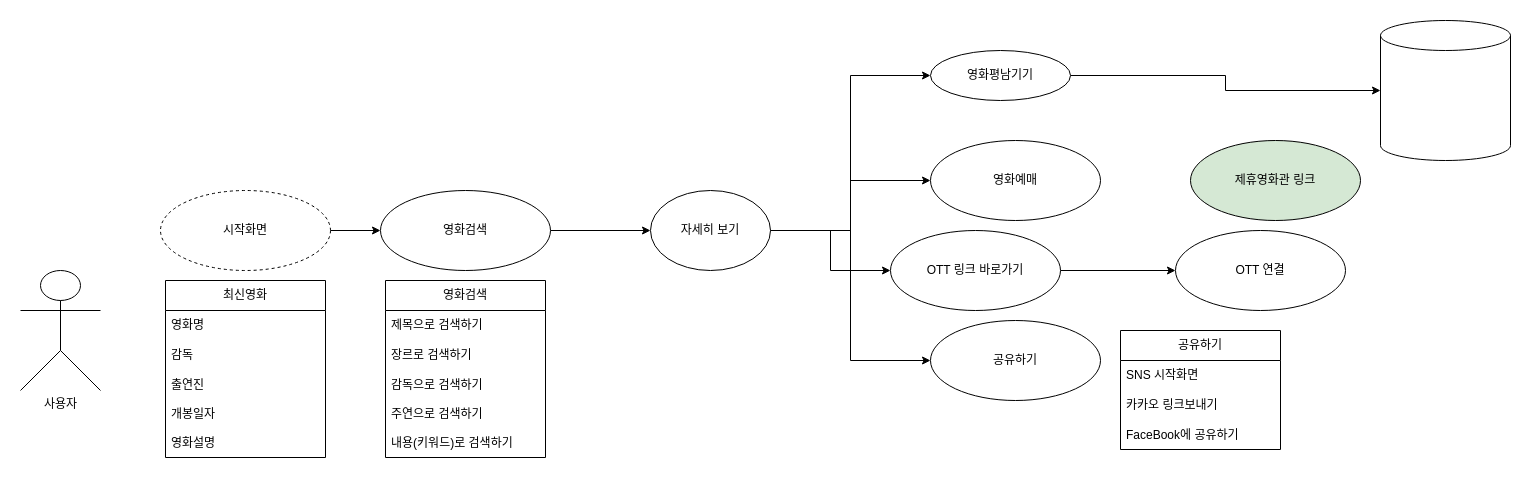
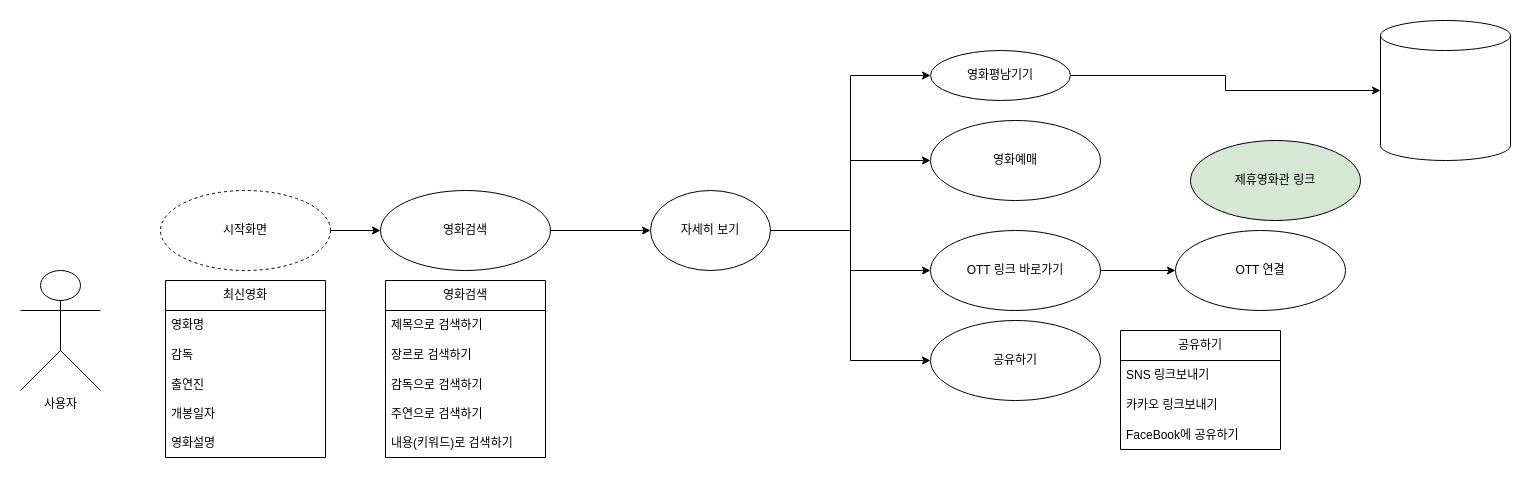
- <mxCell id="26" value="영화예매" style="ellipse;whiteSpace=wrap;html=1;" vertex="1" parent="1"><mxGeometry x="930" y="140" width="170" height="80" as="geometry" /></mxCell>
+ <mxCell id="26" value="영화예매" style="ellipse;whiteSpace=wrap;html=1;" vertex="1" parent="1"><mxGeometry x="930" y="120" width="170" height="80" as="geometry" /></mxCell>
- <mxCell id="28" value="OTT 링크 바로가기" style="ellipse;whiteSpace=wrap;html=1;" vertex="1" parent="1"><mxGeometry x="890" y="230" width="170" height="80" as="geometry" /></mxCell>
+ <mxCell id="28" value="OTT 링크 바로가기" style="ellipse;whiteSpace=wrap;html=1;" vertex="1" parent="1"><mxGeometry x="930" y="230" width="170" height="80" as="geometry" /></mxCell>
- <mxCell id="33" value="SNS 시작화면" style="text;strokeColor=none;fillColor=none;align=left;verticalAlign=middle;spacingLeft=4;spacingRight=4;overflow=hidden;points=[[0,0.5],[1,0.5]];portConstraint=eastwest;rotatable=0;whiteSpace=wrap;html=1;" vertex="1" parent="32"><mxGeometry y="30" width="160" height="30" as="geometry" /></mxCell>
+ <mxCell id="33" value="SNS 링크보내기" style="text;strokeColor=none;fillColor=none;align=left;verticalAlign=middle;spacingLeft=4;spacingRight=4;overflow=hidden;points=[[0,0.5],[1,0.5]];portConstraint=eastwest;rotatable=0;whiteSpace=wrap;html=1;" vertex="1" parent="32"><mxGeometry y="30" width="160" height="30" as="geometry" /></mxCell>
